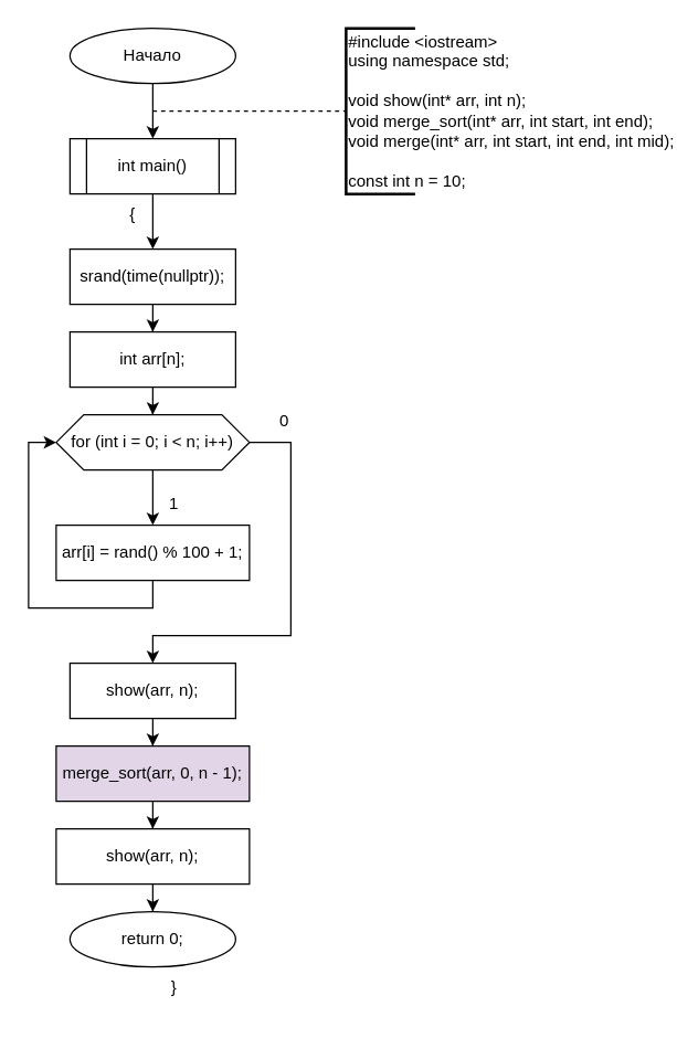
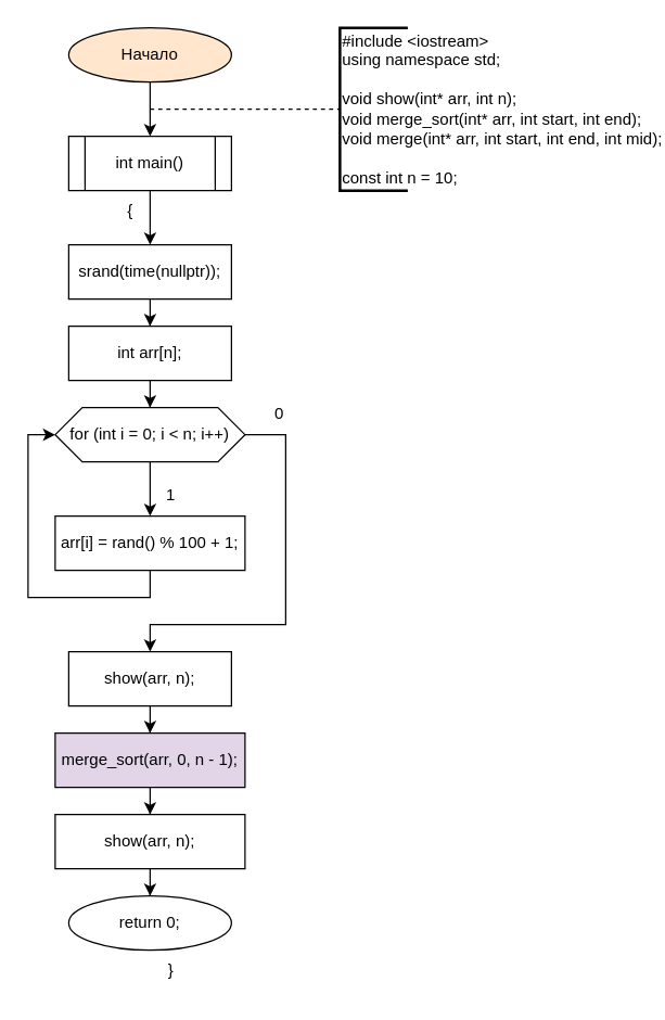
- <mxCell id="3" value="Начало" style="ellipse;whiteSpace=wrap;html=1;" vertex="1" parent="1"><mxGeometry x="50" y="20" width="120" height="40" as="geometry" /></mxCell>
+ <mxCell id="3" value="Начало" style="ellipse;whiteSpace=wrap;html=1;fillColor=#ffe6cc;" vertex="1" parent="1"><mxGeometry x="50" y="20" width="120" height="40" as="geometry" /></mxCell>
